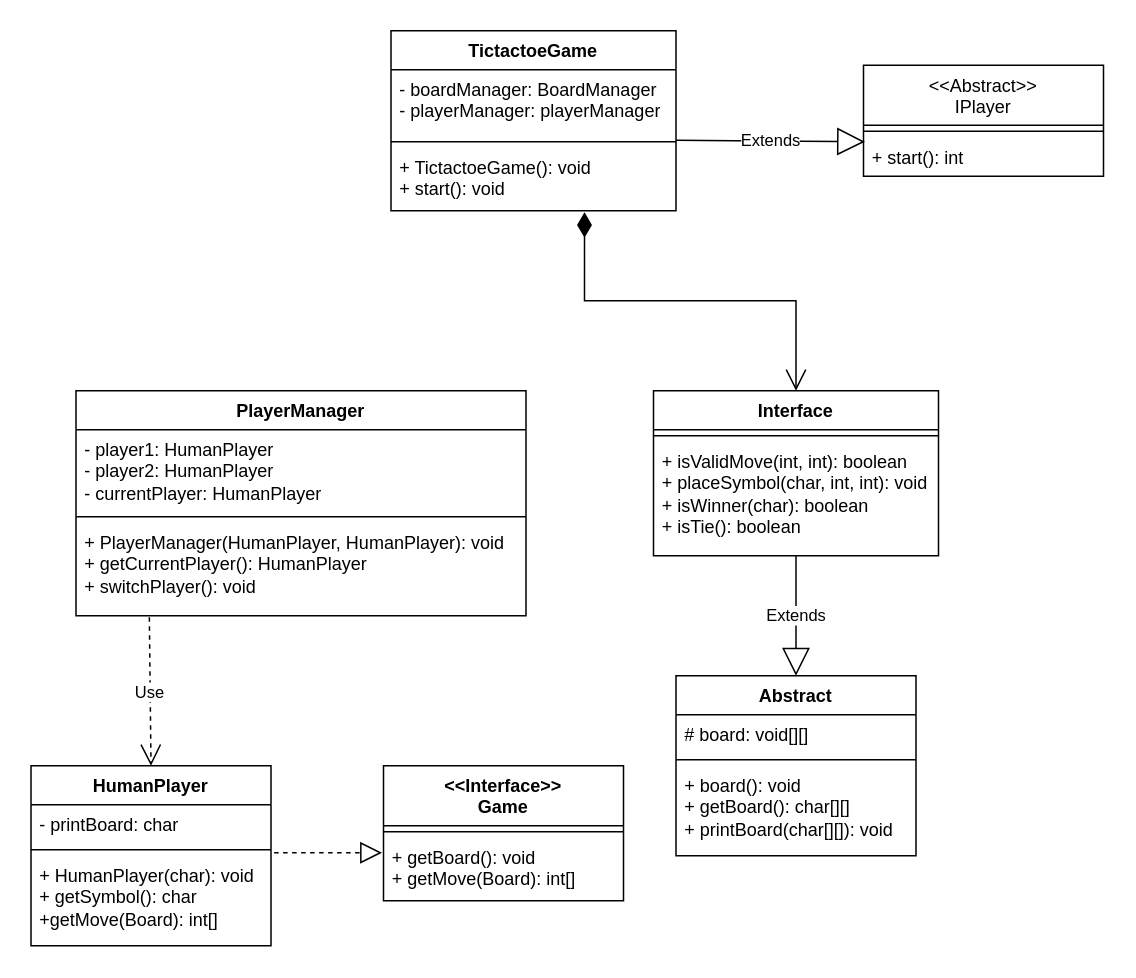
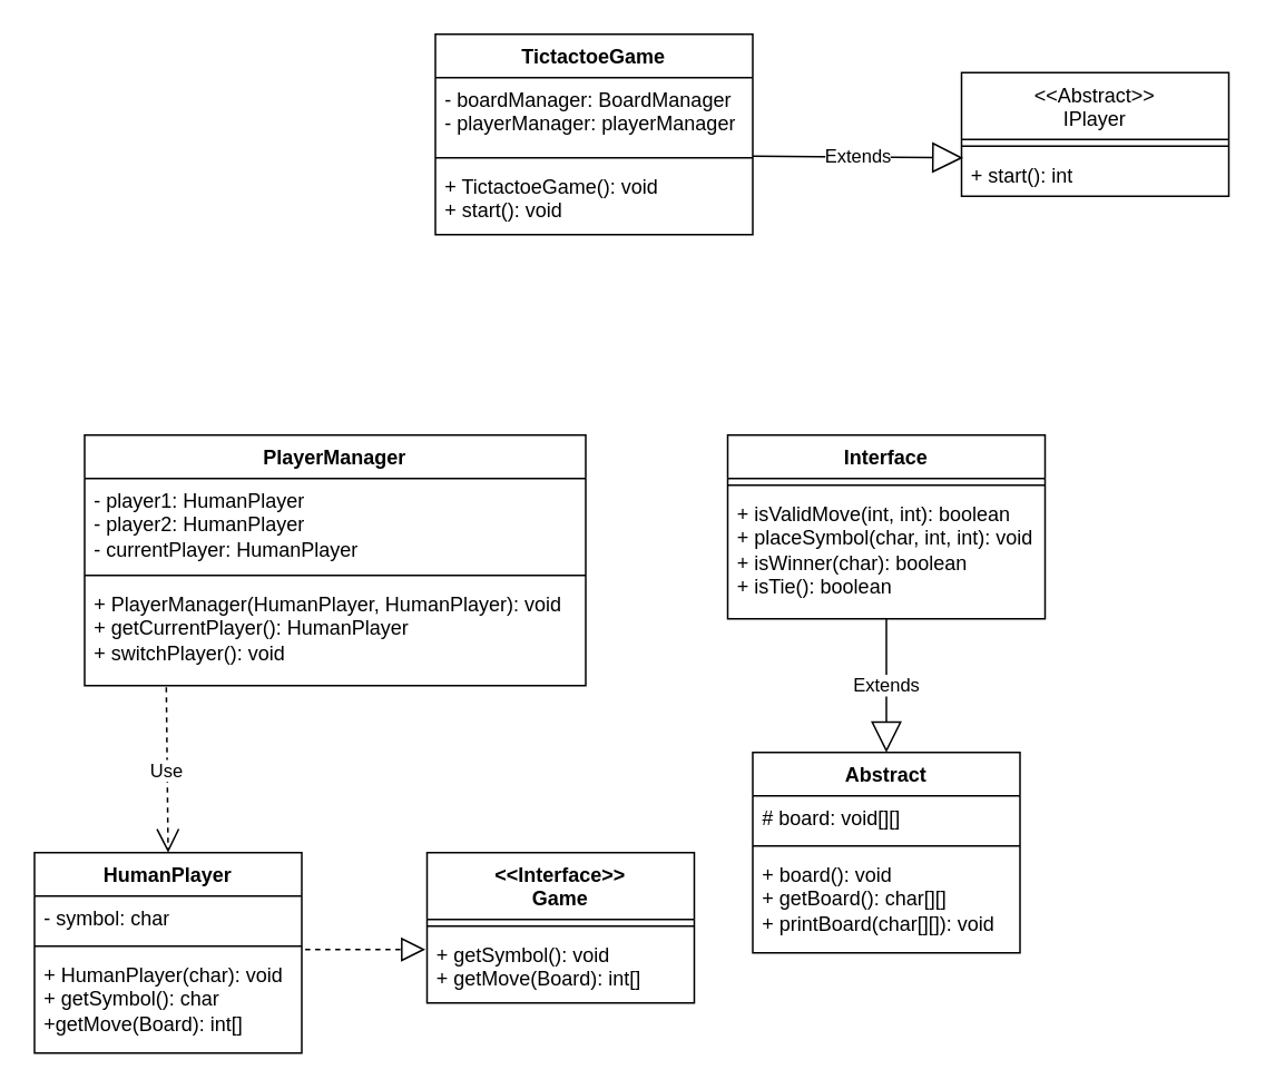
- <mxCell id="28" value="" style="endArrow=open;html=1;endSize=12;startArrow=diamondThin;startSize=14;startFill=1;edgeStyle=orthogonalEdgeStyle;align=left;verticalAlign=bottom;rounded=0;entryX=0.5;entryY=0;entryDx=0;entryDy=0;exitX=0.679;exitY=1.024;exitDx=0;exitDy=0;exitPerimeter=0;" edge="1" parent="1" source="26" target="6"><mxGeometry x="-1" y="3" relative="1" as="geometry"><mxPoint x="350" y="170" as="sourcePoint" /><mxPoint x="550" y="210" as="targetPoint" /></mxGeometry></mxCell>
- <mxCell id="13" value="- printBoard: char" style="text;strokeColor=none;fillColor=none;align=left;verticalAlign=top;spacingLeft=4;spacingRight=4;overflow=hidden;rotatable=0;points=[[0,0.5],[1,0.5]];portConstraint=eastwest;whiteSpace=wrap;html=1;" vertex="1" parent="12"><mxGeometry y="26" width="160" height="26" as="geometry" /></mxCell>
+ <mxCell id="13" value="- symbol: char" style="text;strokeColor=none;fillColor=none;align=left;verticalAlign=top;spacingLeft=4;spacingRight=4;overflow=hidden;rotatable=0;points=[[0,0.5],[1,0.5]];portConstraint=eastwest;whiteSpace=wrap;html=1;" vertex="1" parent="12"><mxGeometry y="26" width="160" height="26" as="geometry" /></mxCell>
- <mxCell id="18" value="+ getBoard(): void&lt;div&gt;+ getMove(Board): int[]&lt;/div&gt;" style="text;strokeColor=none;fillColor=none;align=left;verticalAlign=top;spacingLeft=4;spacingRight=4;overflow=hidden;rotatable=0;points=[[0,0.5],[1,0.5]];portConstraint=eastwest;whiteSpace=wrap;html=1;" vertex="1" parent="16"><mxGeometry y="48" width="160" height="42" as="geometry" /></mxCell>
+ <mxCell id="18" value="+ getSymbol(): void&lt;div&gt;+ getMove(Board): int[]&lt;/div&gt;" style="text;strokeColor=none;fillColor=none;align=left;verticalAlign=top;spacingLeft=4;spacingRight=4;overflow=hidden;rotatable=0;points=[[0,0.5],[1,0.5]];portConstraint=eastwest;whiteSpace=wrap;html=1;" vertex="1" parent="16"><mxGeometry y="48" width="160" height="42" as="geometry" /></mxCell>
